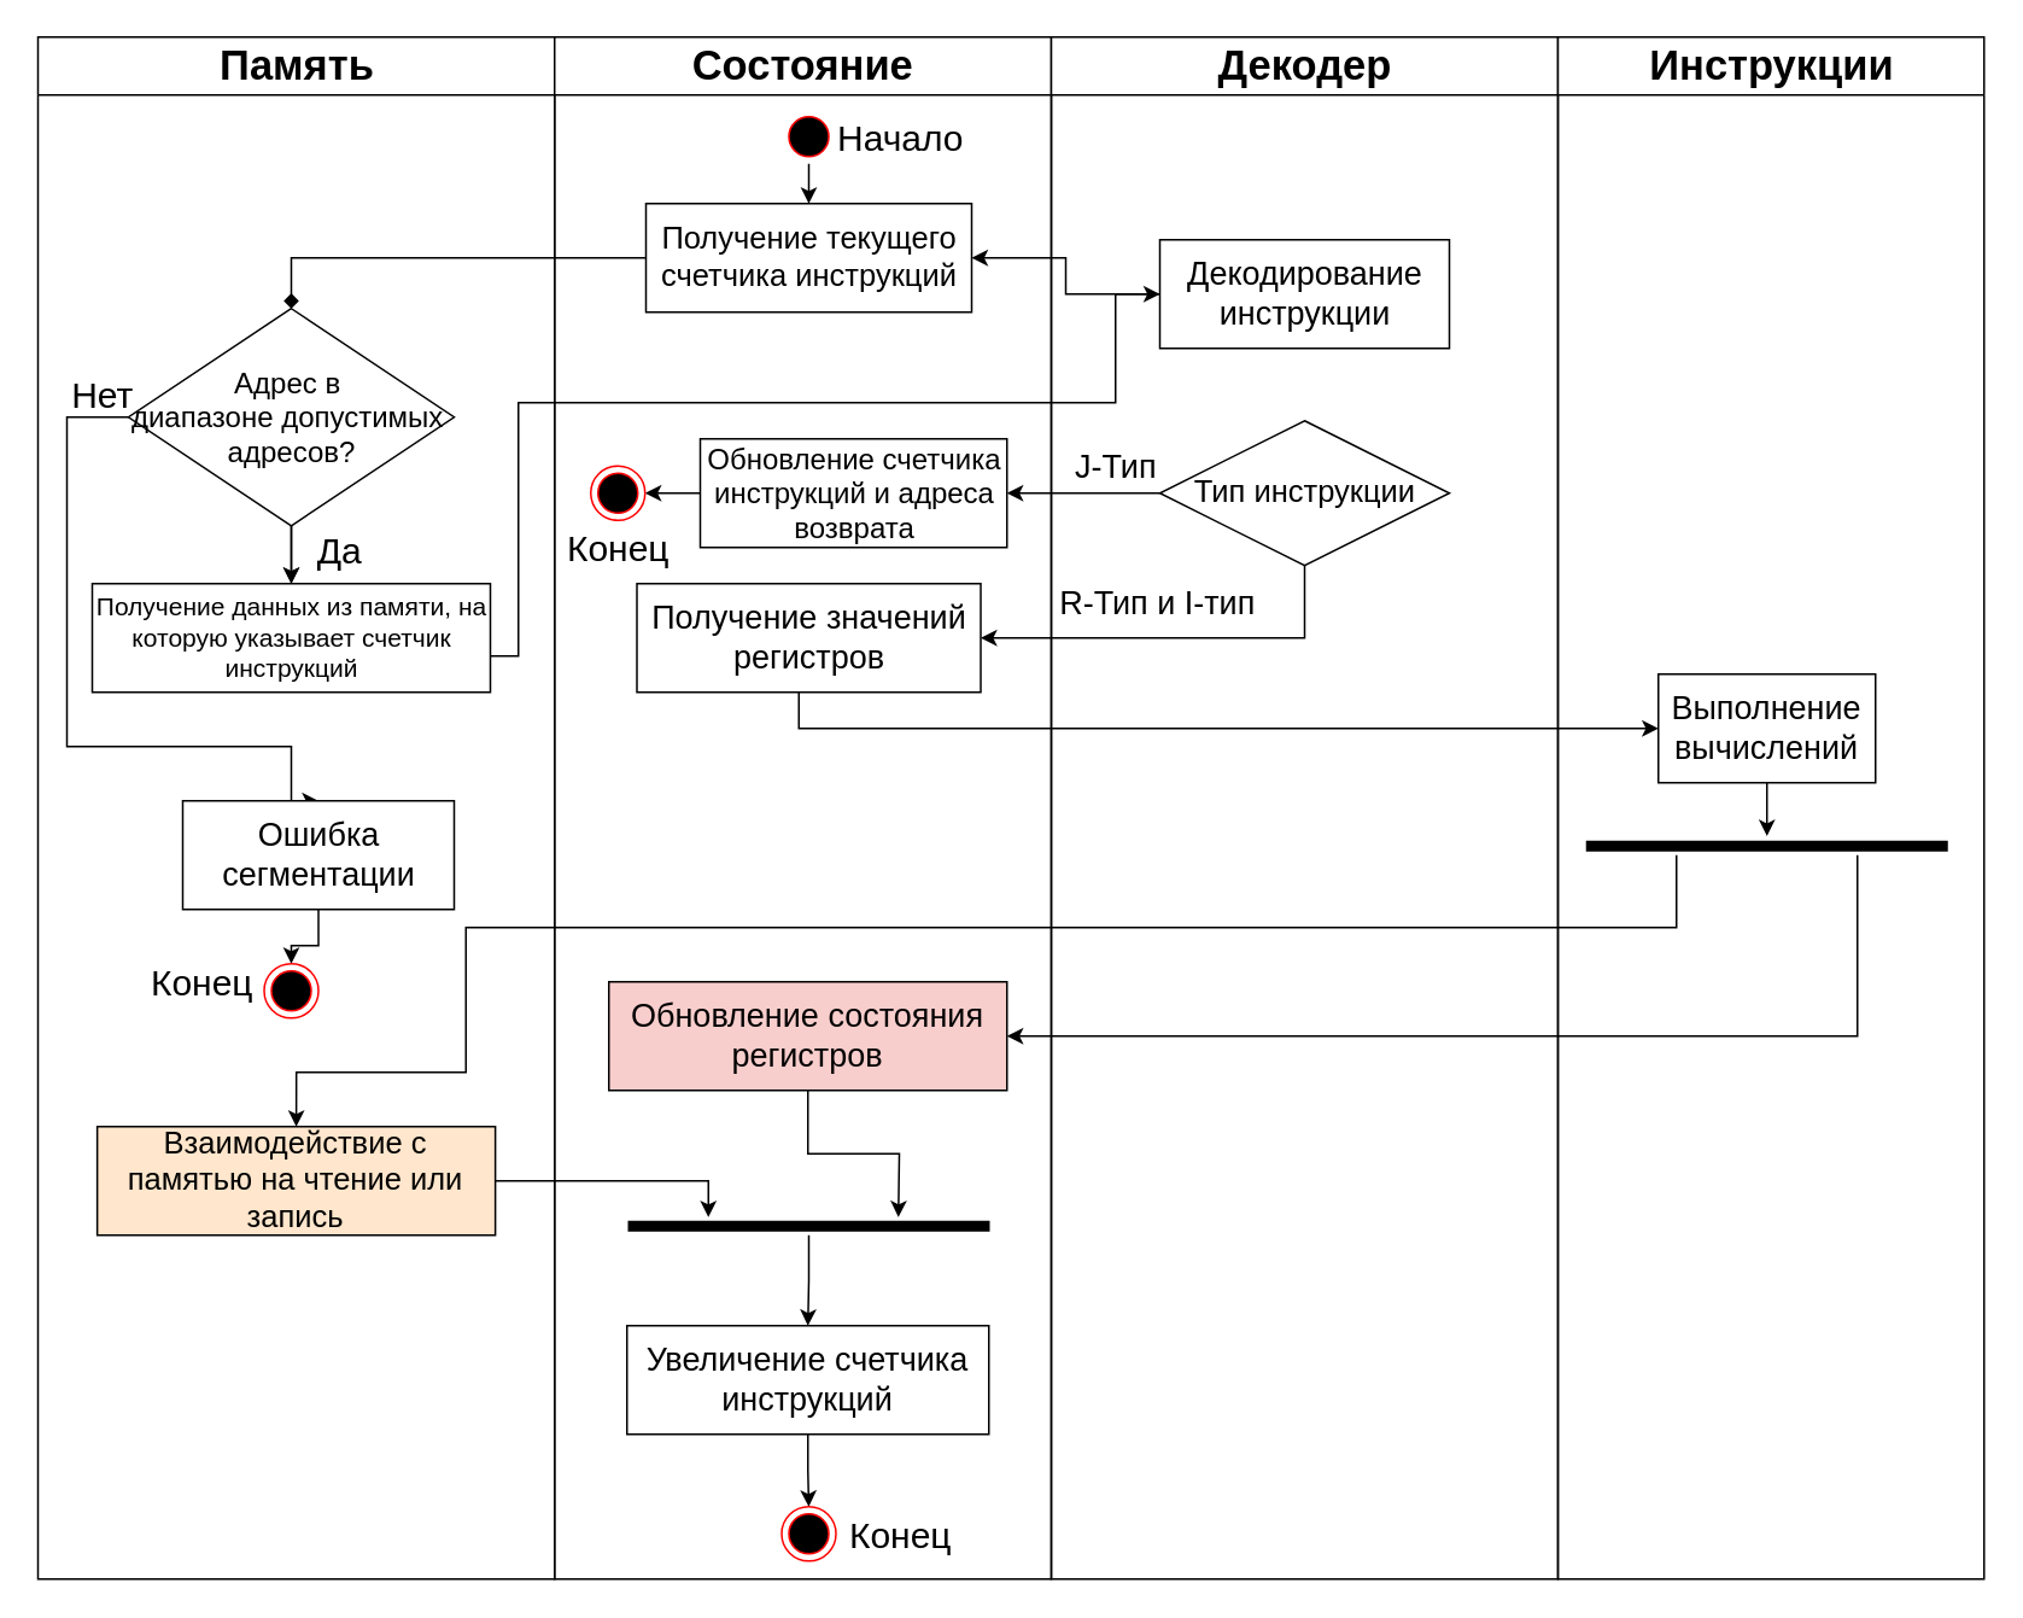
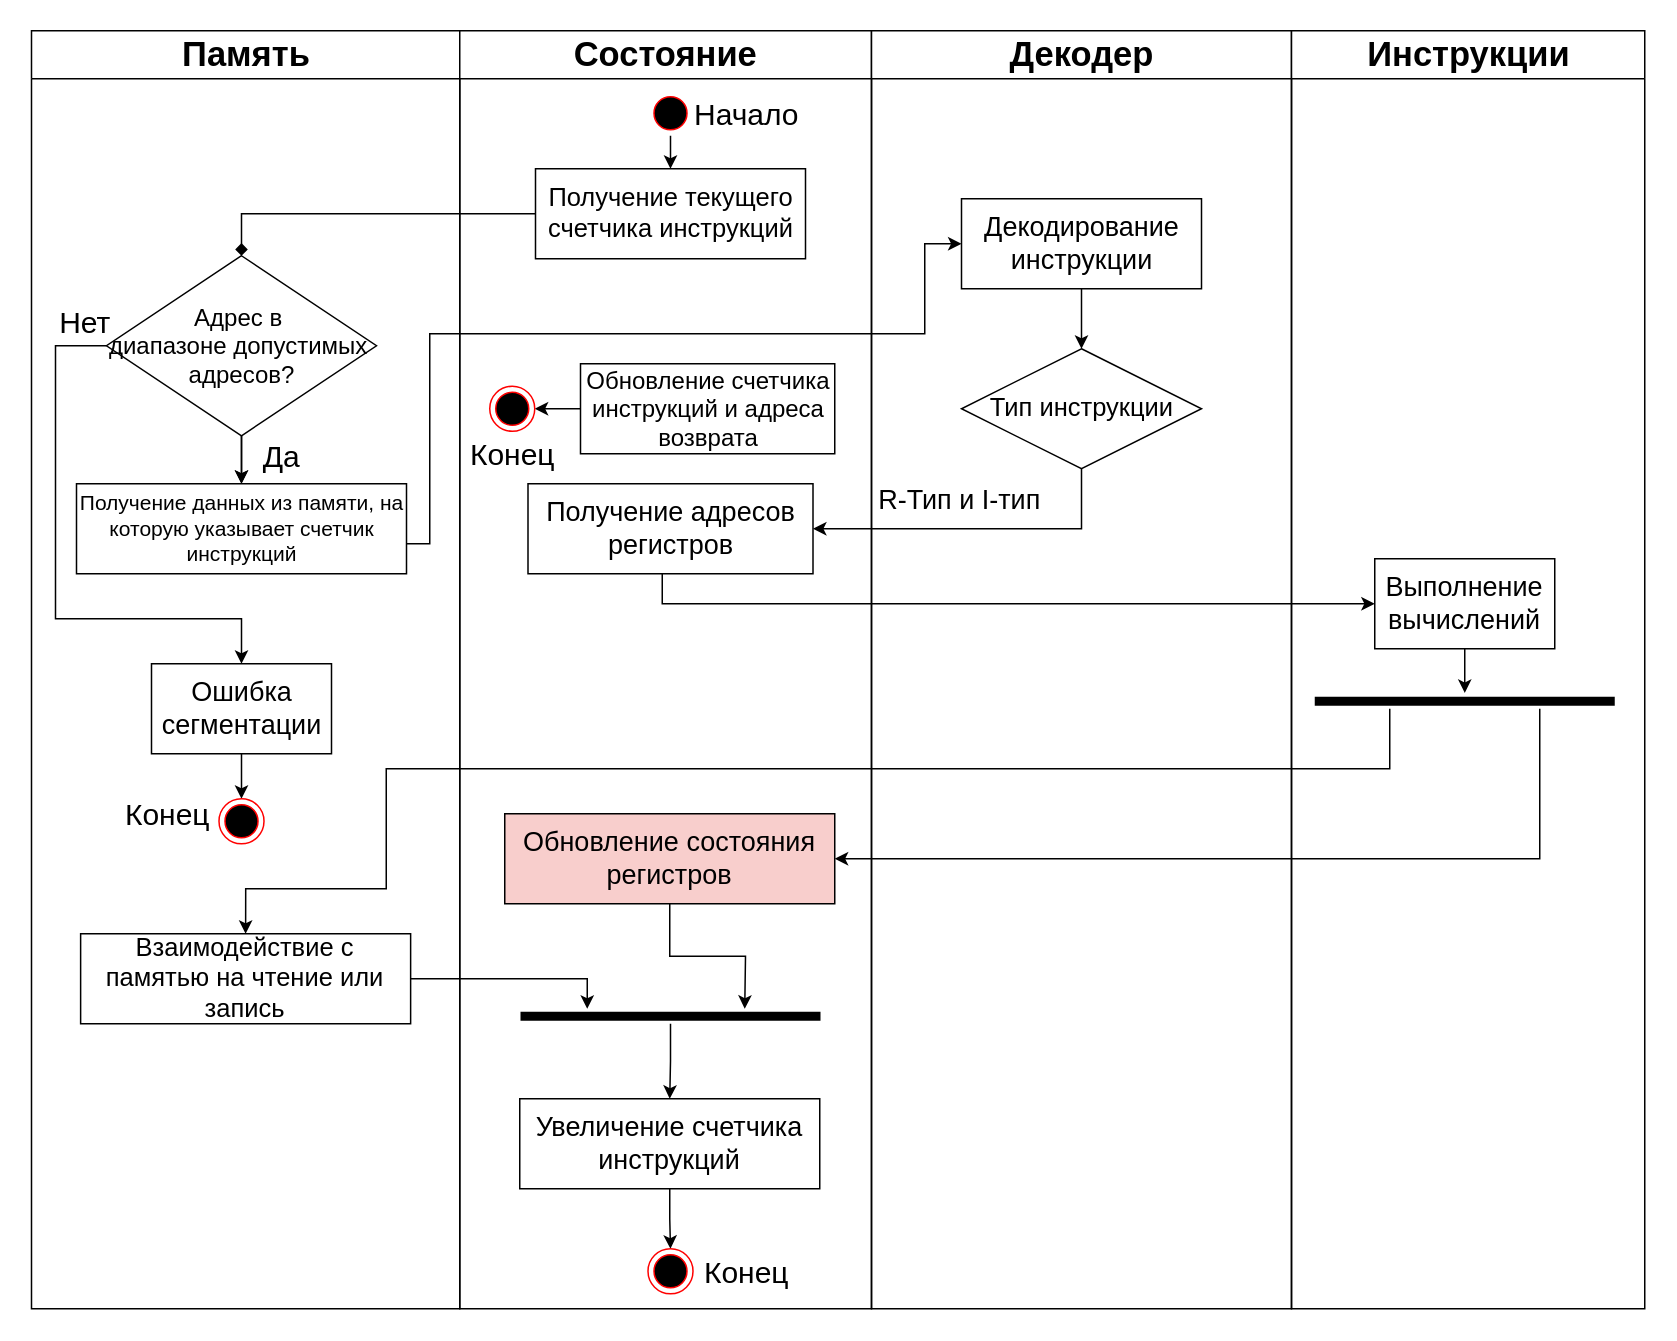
- <mxCell id="34" style="edgeStyle=orthogonalEdgeStyle;rounded=0;orthogonalLoop=1;jettySize=auto;html=1;" edge="1" parent="33" source="35" target="18"><mxGeometry relative="1" as="geometry" /></mxCell>
+ <mxCell id="34" style="edgeStyle=orthogonalEdgeStyle;rounded=0;orthogonalLoop=1;jettySize=auto;html=1;entryX=0.5;entryY=0;entryDx=0;entryDy=0;" edge="1" parent="33" source="35" target="36"><mxGeometry relative="1" as="geometry" /></mxCell>
- <mxCell id="43" style="edgeStyle=orthogonalEdgeStyle;rounded=0;orthogonalLoop=1;jettySize=auto;html=1;entryX=1;entryY=0.5;entryDx=0;entryDy=0;" edge="1" parent="1" source="36" target="20"><mxGeometry relative="1" as="geometry" /></mxCell>
- <mxCell id="44" value="J-Тип" style="edgeLabel;html=1;align=center;verticalAlign=middle;resizable=0;points=[];fontSize=18;" vertex="1" connectable="0" parent="43"><mxGeometry x="-0.372" y="1" relative="1" as="geometry"><mxPoint x="2" y="-16" as="offset" /></mxGeometry></mxCell>
- <mxCell id="21" value="Получение значений регистров" style="rounded=0;whiteSpace=wrap;html=1;fontSize=18;" vertex="1" parent="15"><mxGeometry x="45.5" y="302" width="190" height="60" as="geometry" /></mxCell>
+ <mxCell id="21" value="Получение адресов регистров" style="rounded=0;whiteSpace=wrap;html=1;fontSize=18;" vertex="1" parent="15"><mxGeometry x="45.5" y="302" width="190" height="60" as="geometry" /></mxCell>
- <mxCell id="11" value="Ошибка сегментации" style="rounded=0;whiteSpace=wrap;html=1;fontSize=18;" vertex="1" parent="2"><mxGeometry x="80" y="422" width="150" height="60" as="geometry" /></mxCell>
+ <mxCell id="11" value="Ошибка сегментации" style="rounded=0;whiteSpace=wrap;html=1;fontSize=18;" vertex="1" parent="2"><mxGeometry x="80" y="422" width="120" height="60" as="geometry" /></mxCell>
- <mxCell id="13" value="Взаимодействие с памятью на чтение или запись" style="rounded=0;whiteSpace=wrap;html=1;fontSize=17;fillColor=#ffe6cc;" vertex="1" parent="2"><mxGeometry x="32.75" y="602" width="220" height="60" as="geometry" /></mxCell>
+ <mxCell id="13" value="Взаимодействие с памятью на чтение или запись" style="rounded=0;whiteSpace=wrap;html=1;fontSize=17;" vertex="1" parent="2"><mxGeometry x="32.75" y="602" width="220" height="60" as="geometry" /></mxCell>
